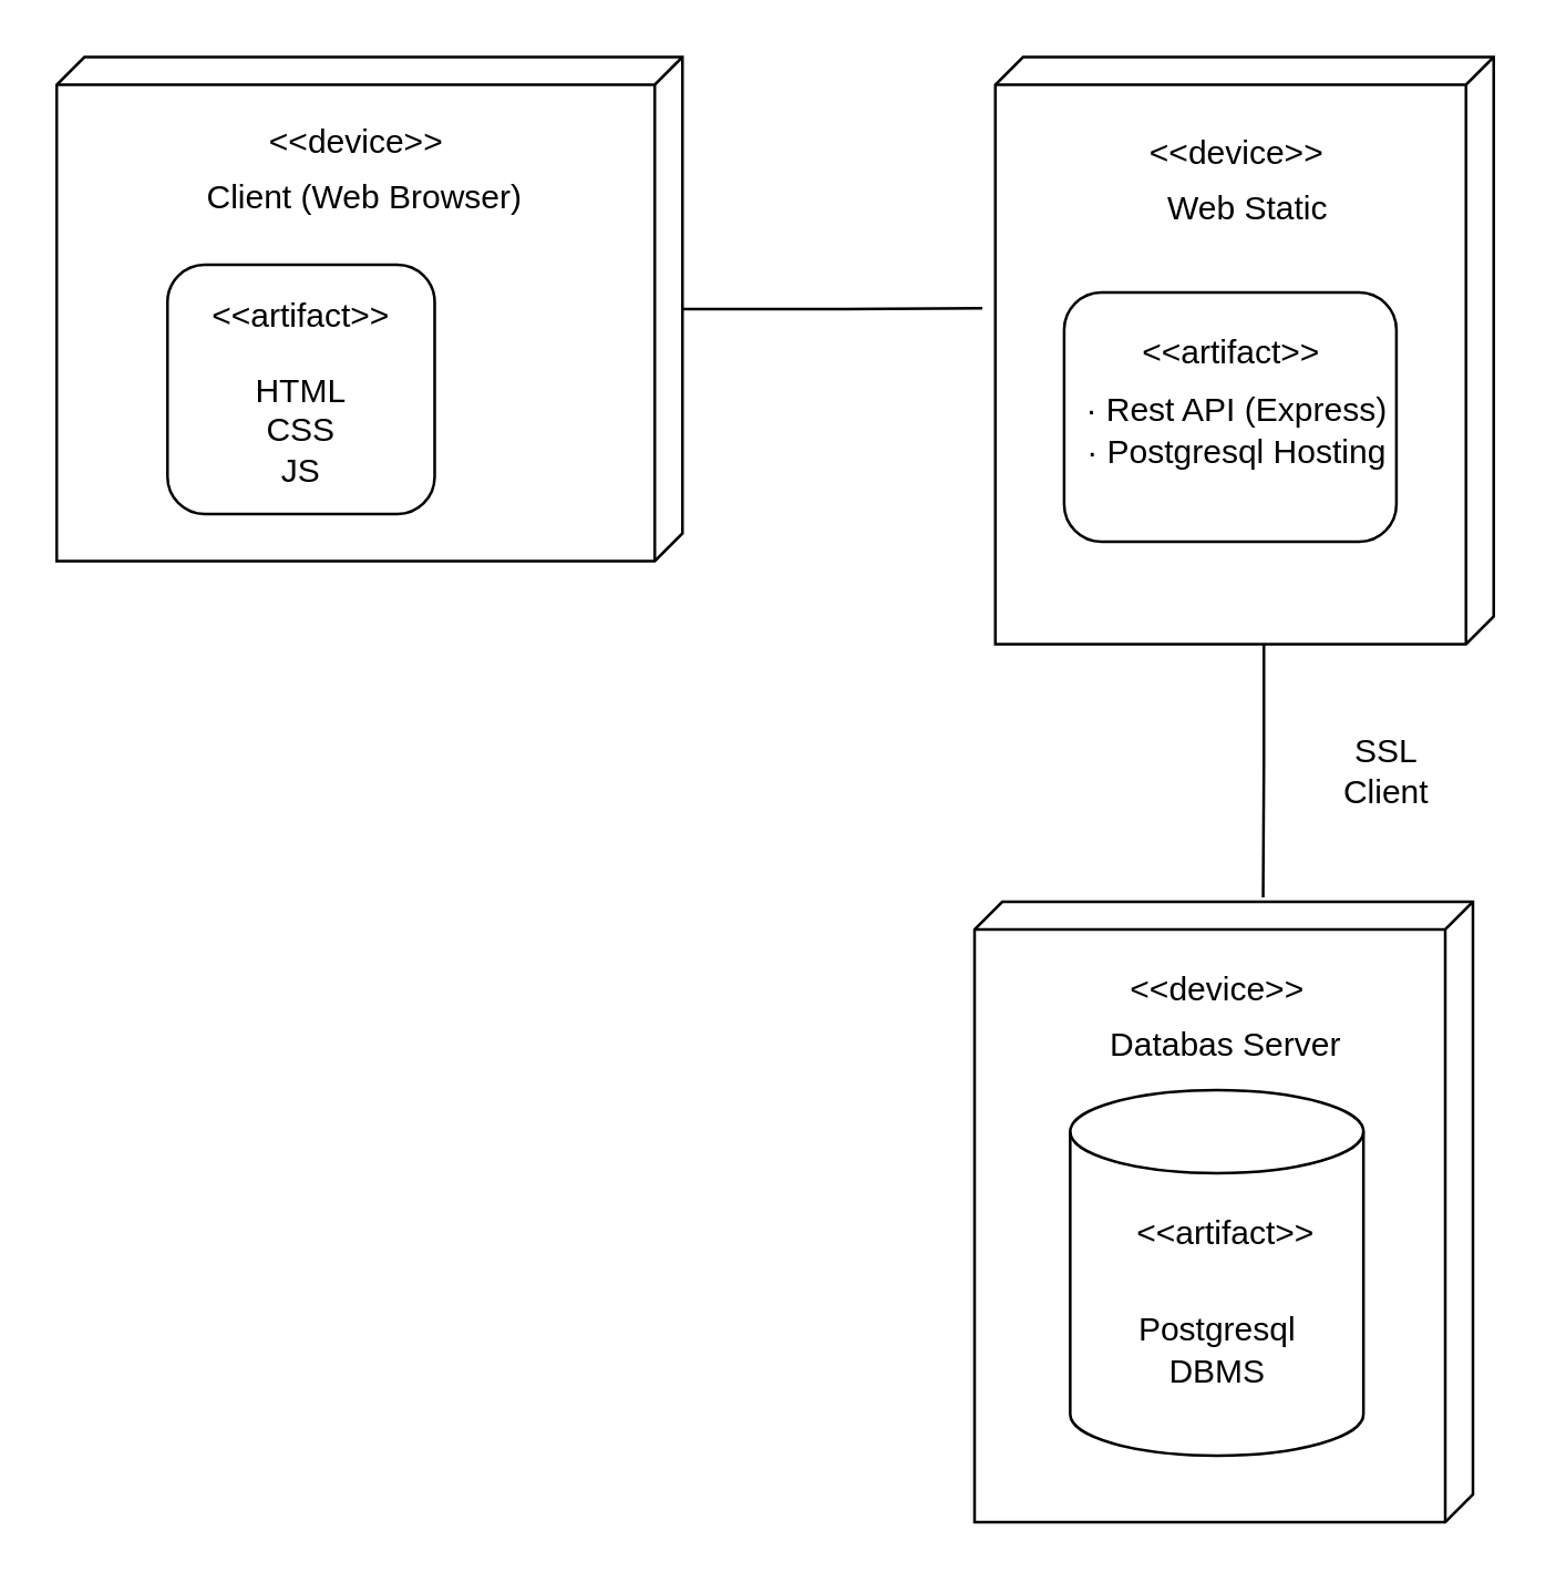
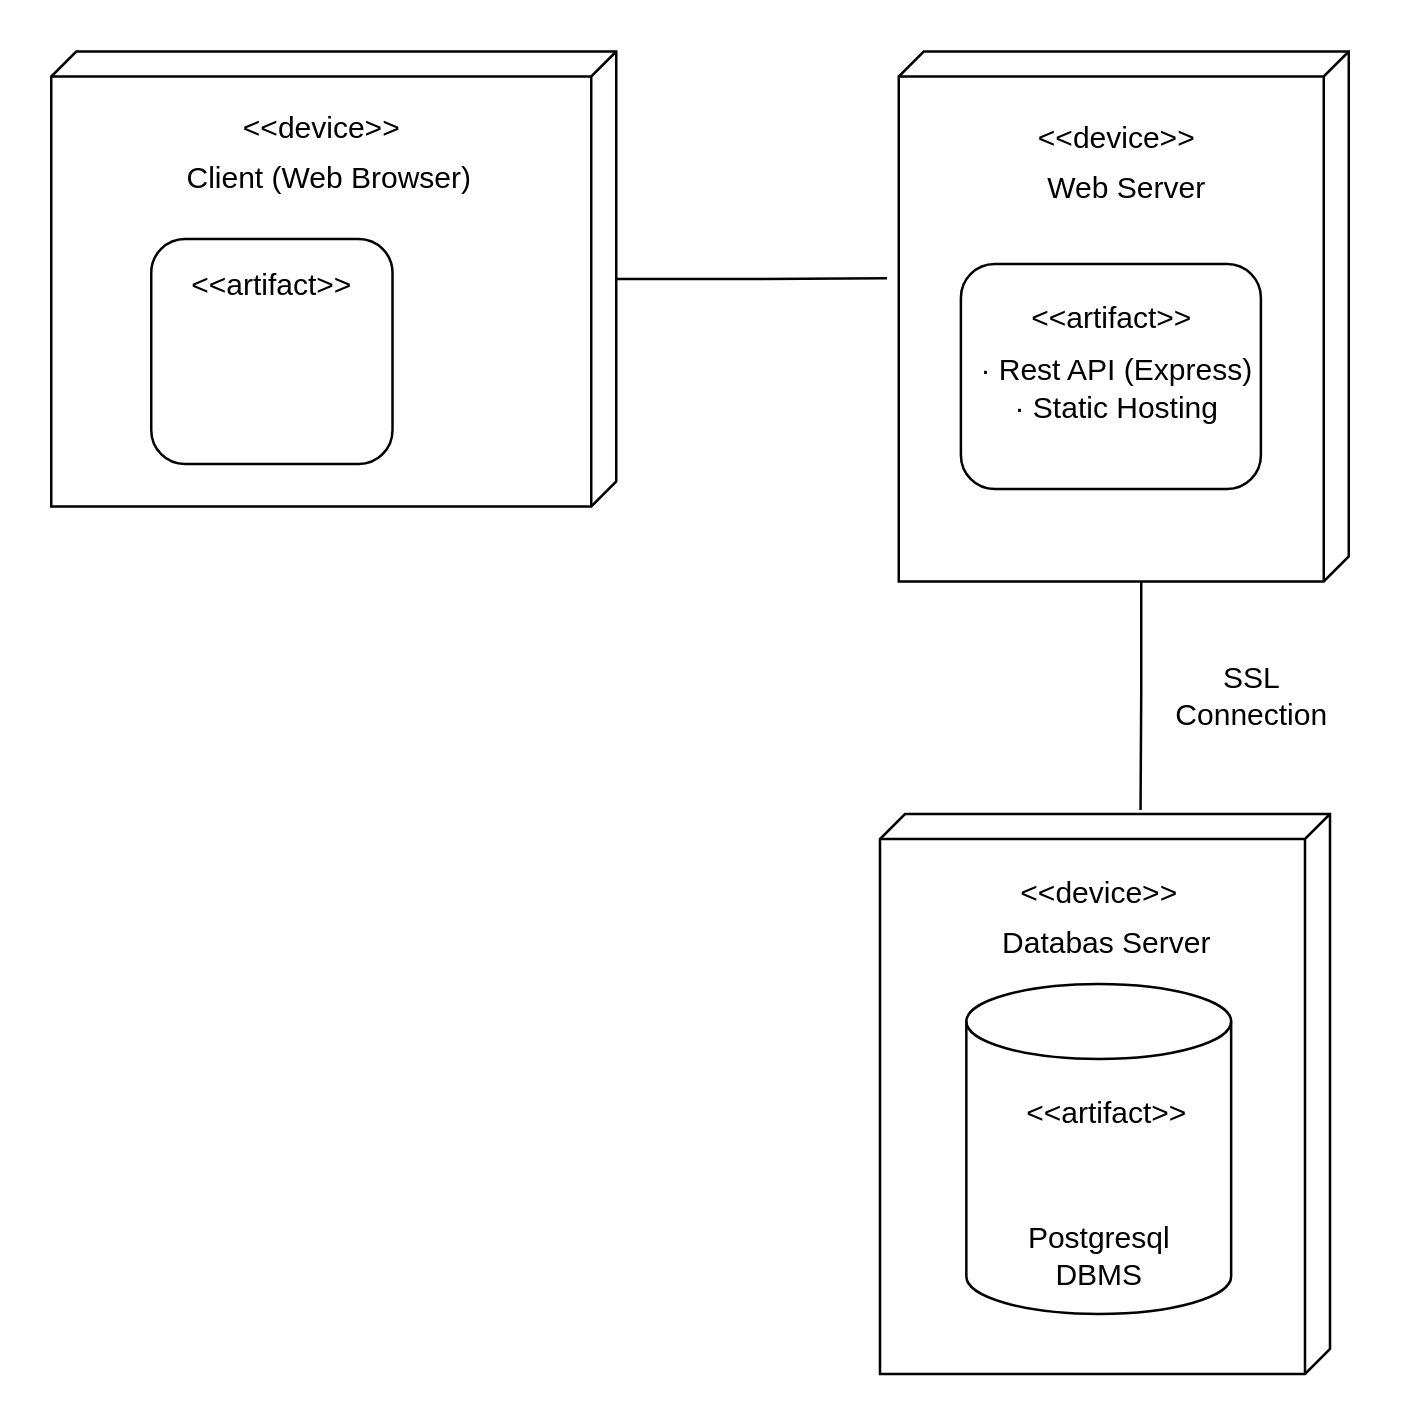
- <mxCell id="21" value="Web Static" style="text;html=1;align=center;verticalAlign=middle;resizable=0;points=[];autosize=1;strokeColor=none;fillColor=none;" vertex="1" parent="18"><mxGeometry x="45.5" y="40" width="90" height="30" as="geometry" /></mxCell>
+ <mxCell id="21" value="Web Server" style="text;html=1;align=center;verticalAlign=middle;resizable=0;points=[];autosize=1;strokeColor=none;fillColor=none;" vertex="1" parent="18"><mxGeometry x="45.5" y="40" width="90" height="30" as="geometry" /></mxCell>
- <mxCell id="16" value="HTML&lt;br&gt;CSS&lt;br&gt;JS" style="text;html=1;align=center;verticalAlign=middle;resizable=0;points=[];autosize=1;strokeColor=none;fillColor=none;" vertex="1" parent="13"><mxGeometry x="22.75" y="32" width="51" height="55" as="geometry" /></mxCell>
- <mxCell id="25" value="· Rest API (Express)&lt;br&gt;· Postgresql Hosting" style="text;html=1;align=center;verticalAlign=middle;resizable=0;points=[];autosize=1;strokeColor=none;fillColor=none;" vertex="1" parent="22"><mxGeometry x="-2.87" y="30" width="130" height="40" as="geometry" /></mxCell>
+ <mxCell id="25" value="· Rest API (Express)&lt;br&gt;· Static Hosting" style="text;html=1;align=center;verticalAlign=middle;resizable=0;points=[];autosize=1;strokeColor=none;fillColor=none;" vertex="1" parent="22"><mxGeometry x="-2.87" y="30" width="130" height="40" as="geometry" /></mxCell>
- <mxCell id="27" value="SSL&lt;br&gt;Client" style="text;html=1;align=center;verticalAlign=middle;resizable=0;points=[];autosize=1;strokeColor=none;fillColor=none;" vertex="1" parent="1"><mxGeometry x="460" y="258" width="80" height="40" as="geometry" /></mxCell>
+ <mxCell id="27" value="SSL&lt;br&gt;Connection" style="text;html=1;align=center;verticalAlign=middle;resizable=0;points=[];autosize=1;strokeColor=none;fillColor=none;" vertex="1" parent="1"><mxGeometry x="460" y="258" width="80" height="40" as="geometry" /></mxCell>
- <mxCell id="8" value="Postgresql&lt;br&gt;DBMS" style="text;html=1;align=center;verticalAlign=middle;resizable=0;points=[];autosize=1;strokeColor=none;fillColor=none;" vertex="1" parent="2"><mxGeometry x="50" y="141" width="75" height="41" as="geometry" /></mxCell>
+ <mxCell id="8" value="Postgresql&lt;br&gt;DBMS" style="text;html=1;align=center;verticalAlign=middle;resizable=0;points=[];autosize=1;strokeColor=none;fillColor=none;" vertex="1" parent="2"><mxGeometry x="50" y="156" width="75" height="41" as="geometry" /></mxCell>
